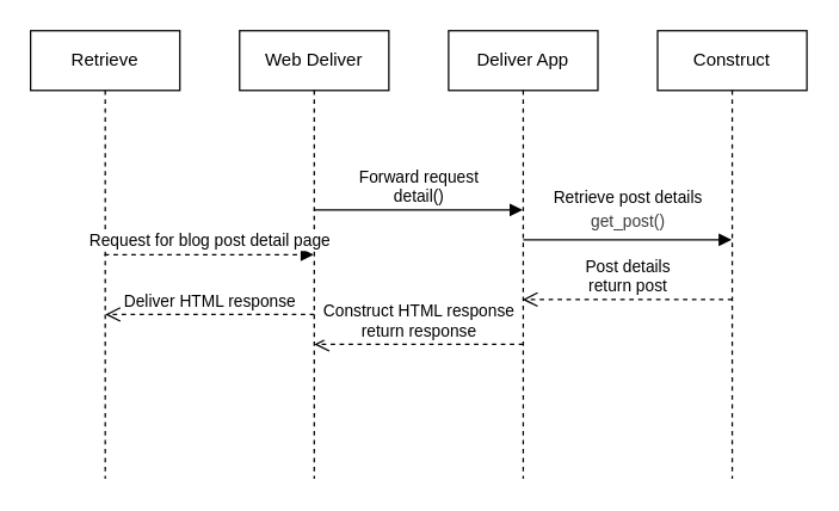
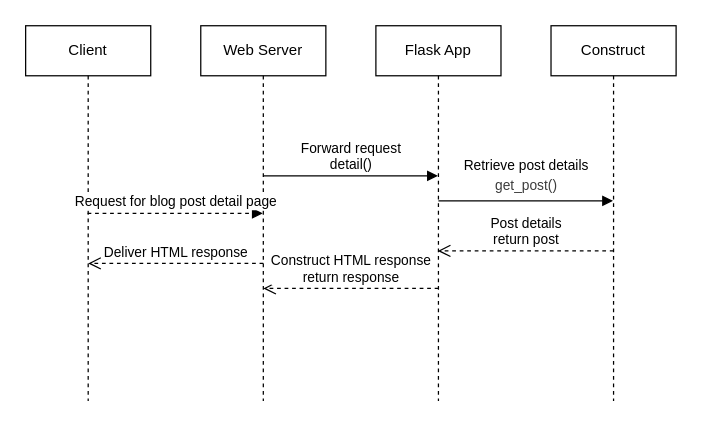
- <mxCell id="2" value="Retrieve" style="shape=umlLifeline;perimeter=lifelinePerimeter;whiteSpace=wrap;html=1;container=0;dropTarget=0;collapsible=0;recursiveResize=0;outlineConnect=0;portConstraint=eastwest;newEdgeStyle={&quot;edgeStyle&quot;:&quot;elbowEdgeStyle&quot;,&quot;elbow&quot;:&quot;vertical&quot;,&quot;curved&quot;:0,&quot;rounded&quot;:0};" parent="1" vertex="1"><mxGeometry x="20" y="20" width="100" height="300" as="geometry" /></mxCell>
+ <mxCell id="2" value="Client" style="shape=umlLifeline;perimeter=lifelinePerimeter;whiteSpace=wrap;html=1;container=0;dropTarget=0;collapsible=0;recursiveResize=0;outlineConnect=0;portConstraint=eastwest;newEdgeStyle={&quot;edgeStyle&quot;:&quot;elbowEdgeStyle&quot;,&quot;elbow&quot;:&quot;vertical&quot;,&quot;curved&quot;:0,&quot;rounded&quot;:0};" parent="1" vertex="1"><mxGeometry x="20" y="20" width="100" height="300" as="geometry" /></mxCell>
- <mxCell id="3" value="Web Deliver" style="shape=umlLifeline;perimeter=lifelinePerimeter;whiteSpace=wrap;html=1;container=0;dropTarget=0;collapsible=0;recursiveResize=0;outlineConnect=0;portConstraint=eastwest;newEdgeStyle={&quot;edgeStyle&quot;:&quot;elbowEdgeStyle&quot;,&quot;elbow&quot;:&quot;vertical&quot;,&quot;curved&quot;:0,&quot;rounded&quot;:0};" parent="1" vertex="1"><mxGeometry x="160" y="20" width="100" height="300" as="geometry" /></mxCell>
+ <mxCell id="3" value="Web Server" style="shape=umlLifeline;perimeter=lifelinePerimeter;whiteSpace=wrap;html=1;container=0;dropTarget=0;collapsible=0;recursiveResize=0;outlineConnect=0;portConstraint=eastwest;newEdgeStyle={&quot;edgeStyle&quot;:&quot;elbowEdgeStyle&quot;,&quot;elbow&quot;:&quot;vertical&quot;,&quot;curved&quot;:0,&quot;rounded&quot;:0};" parent="1" vertex="1"><mxGeometry x="160" y="20" width="100" height="300" as="geometry" /></mxCell>
- <mxCell id="5" value="Deliver App" style="shape=umlLifeline;perimeter=lifelinePerimeter;whiteSpace=wrap;html=1;container=0;dropTarget=0;collapsible=0;recursiveResize=0;outlineConnect=0;portConstraint=eastwest;newEdgeStyle={&quot;edgeStyle&quot;:&quot;elbowEdgeStyle&quot;,&quot;elbow&quot;:&quot;vertical&quot;,&quot;curved&quot;:0,&quot;rounded&quot;:0};" vertex="1" parent="1"><mxGeometry x="300" y="20" width="100" height="300" as="geometry" /></mxCell>
+ <mxCell id="5" value="Flask App" style="shape=umlLifeline;perimeter=lifelinePerimeter;whiteSpace=wrap;html=1;container=0;dropTarget=0;collapsible=0;recursiveResize=0;outlineConnect=0;portConstraint=eastwest;newEdgeStyle={&quot;edgeStyle&quot;:&quot;elbowEdgeStyle&quot;,&quot;elbow&quot;:&quot;vertical&quot;,&quot;curved&quot;:0,&quot;rounded&quot;:0};" vertex="1" parent="1"><mxGeometry x="300" y="20" width="100" height="300" as="geometry" /></mxCell>
